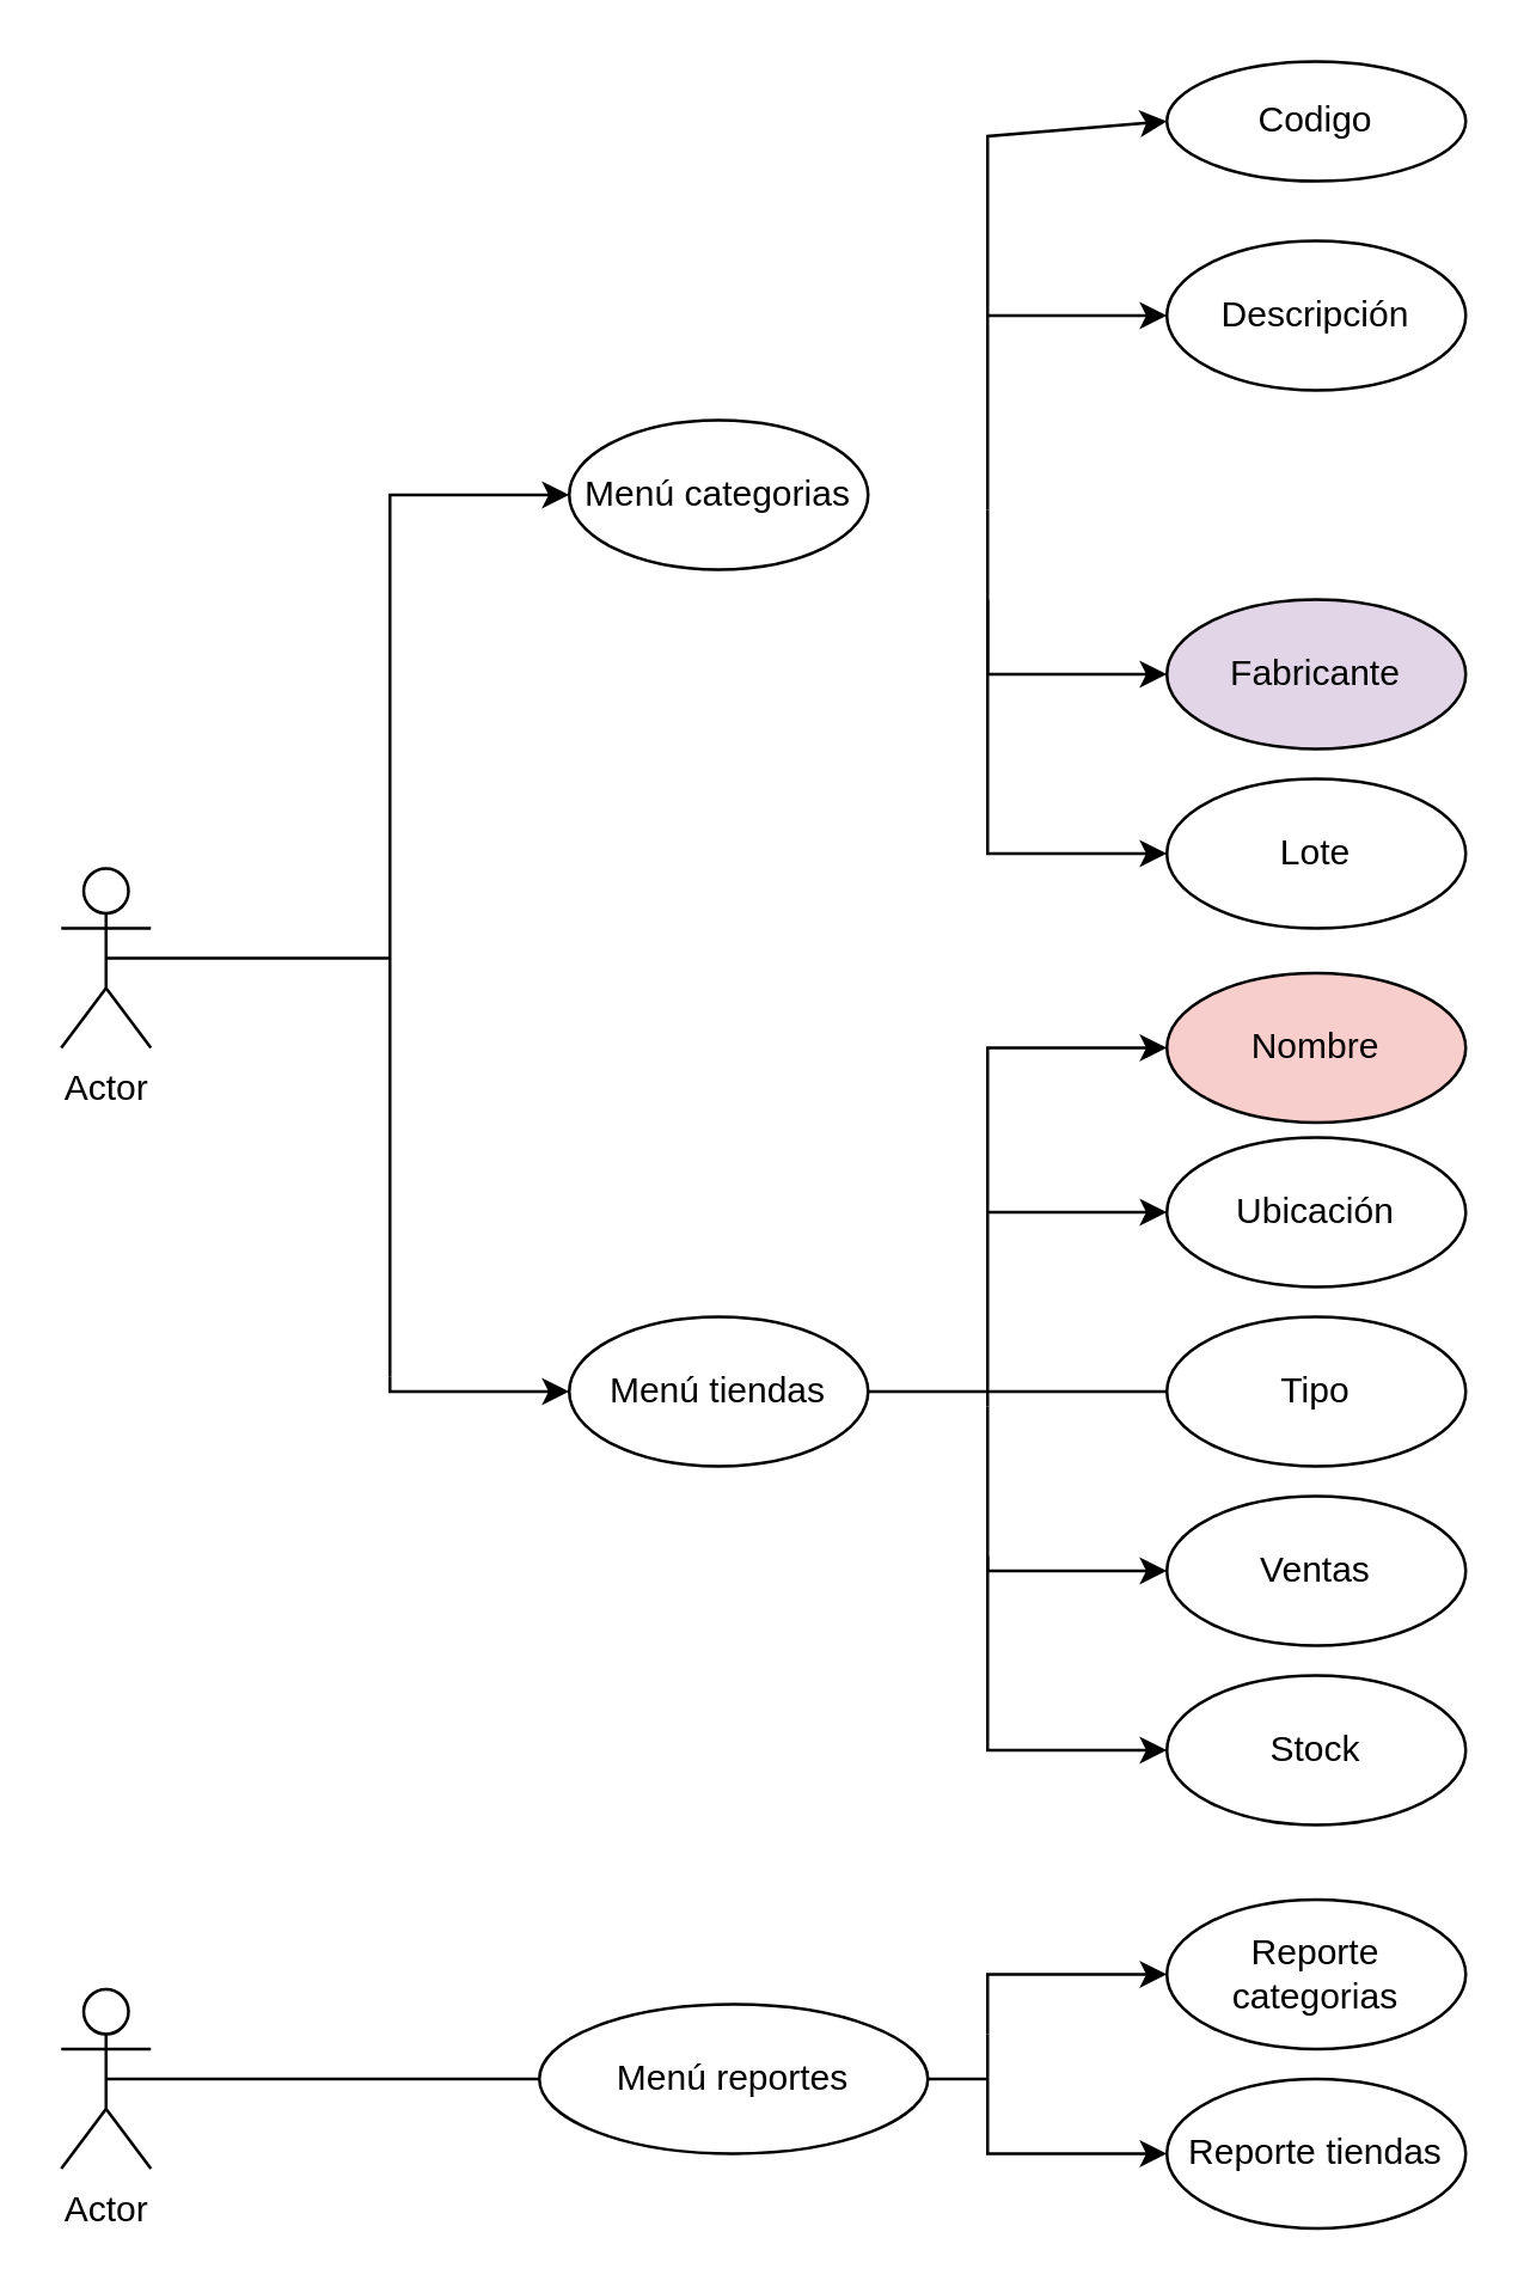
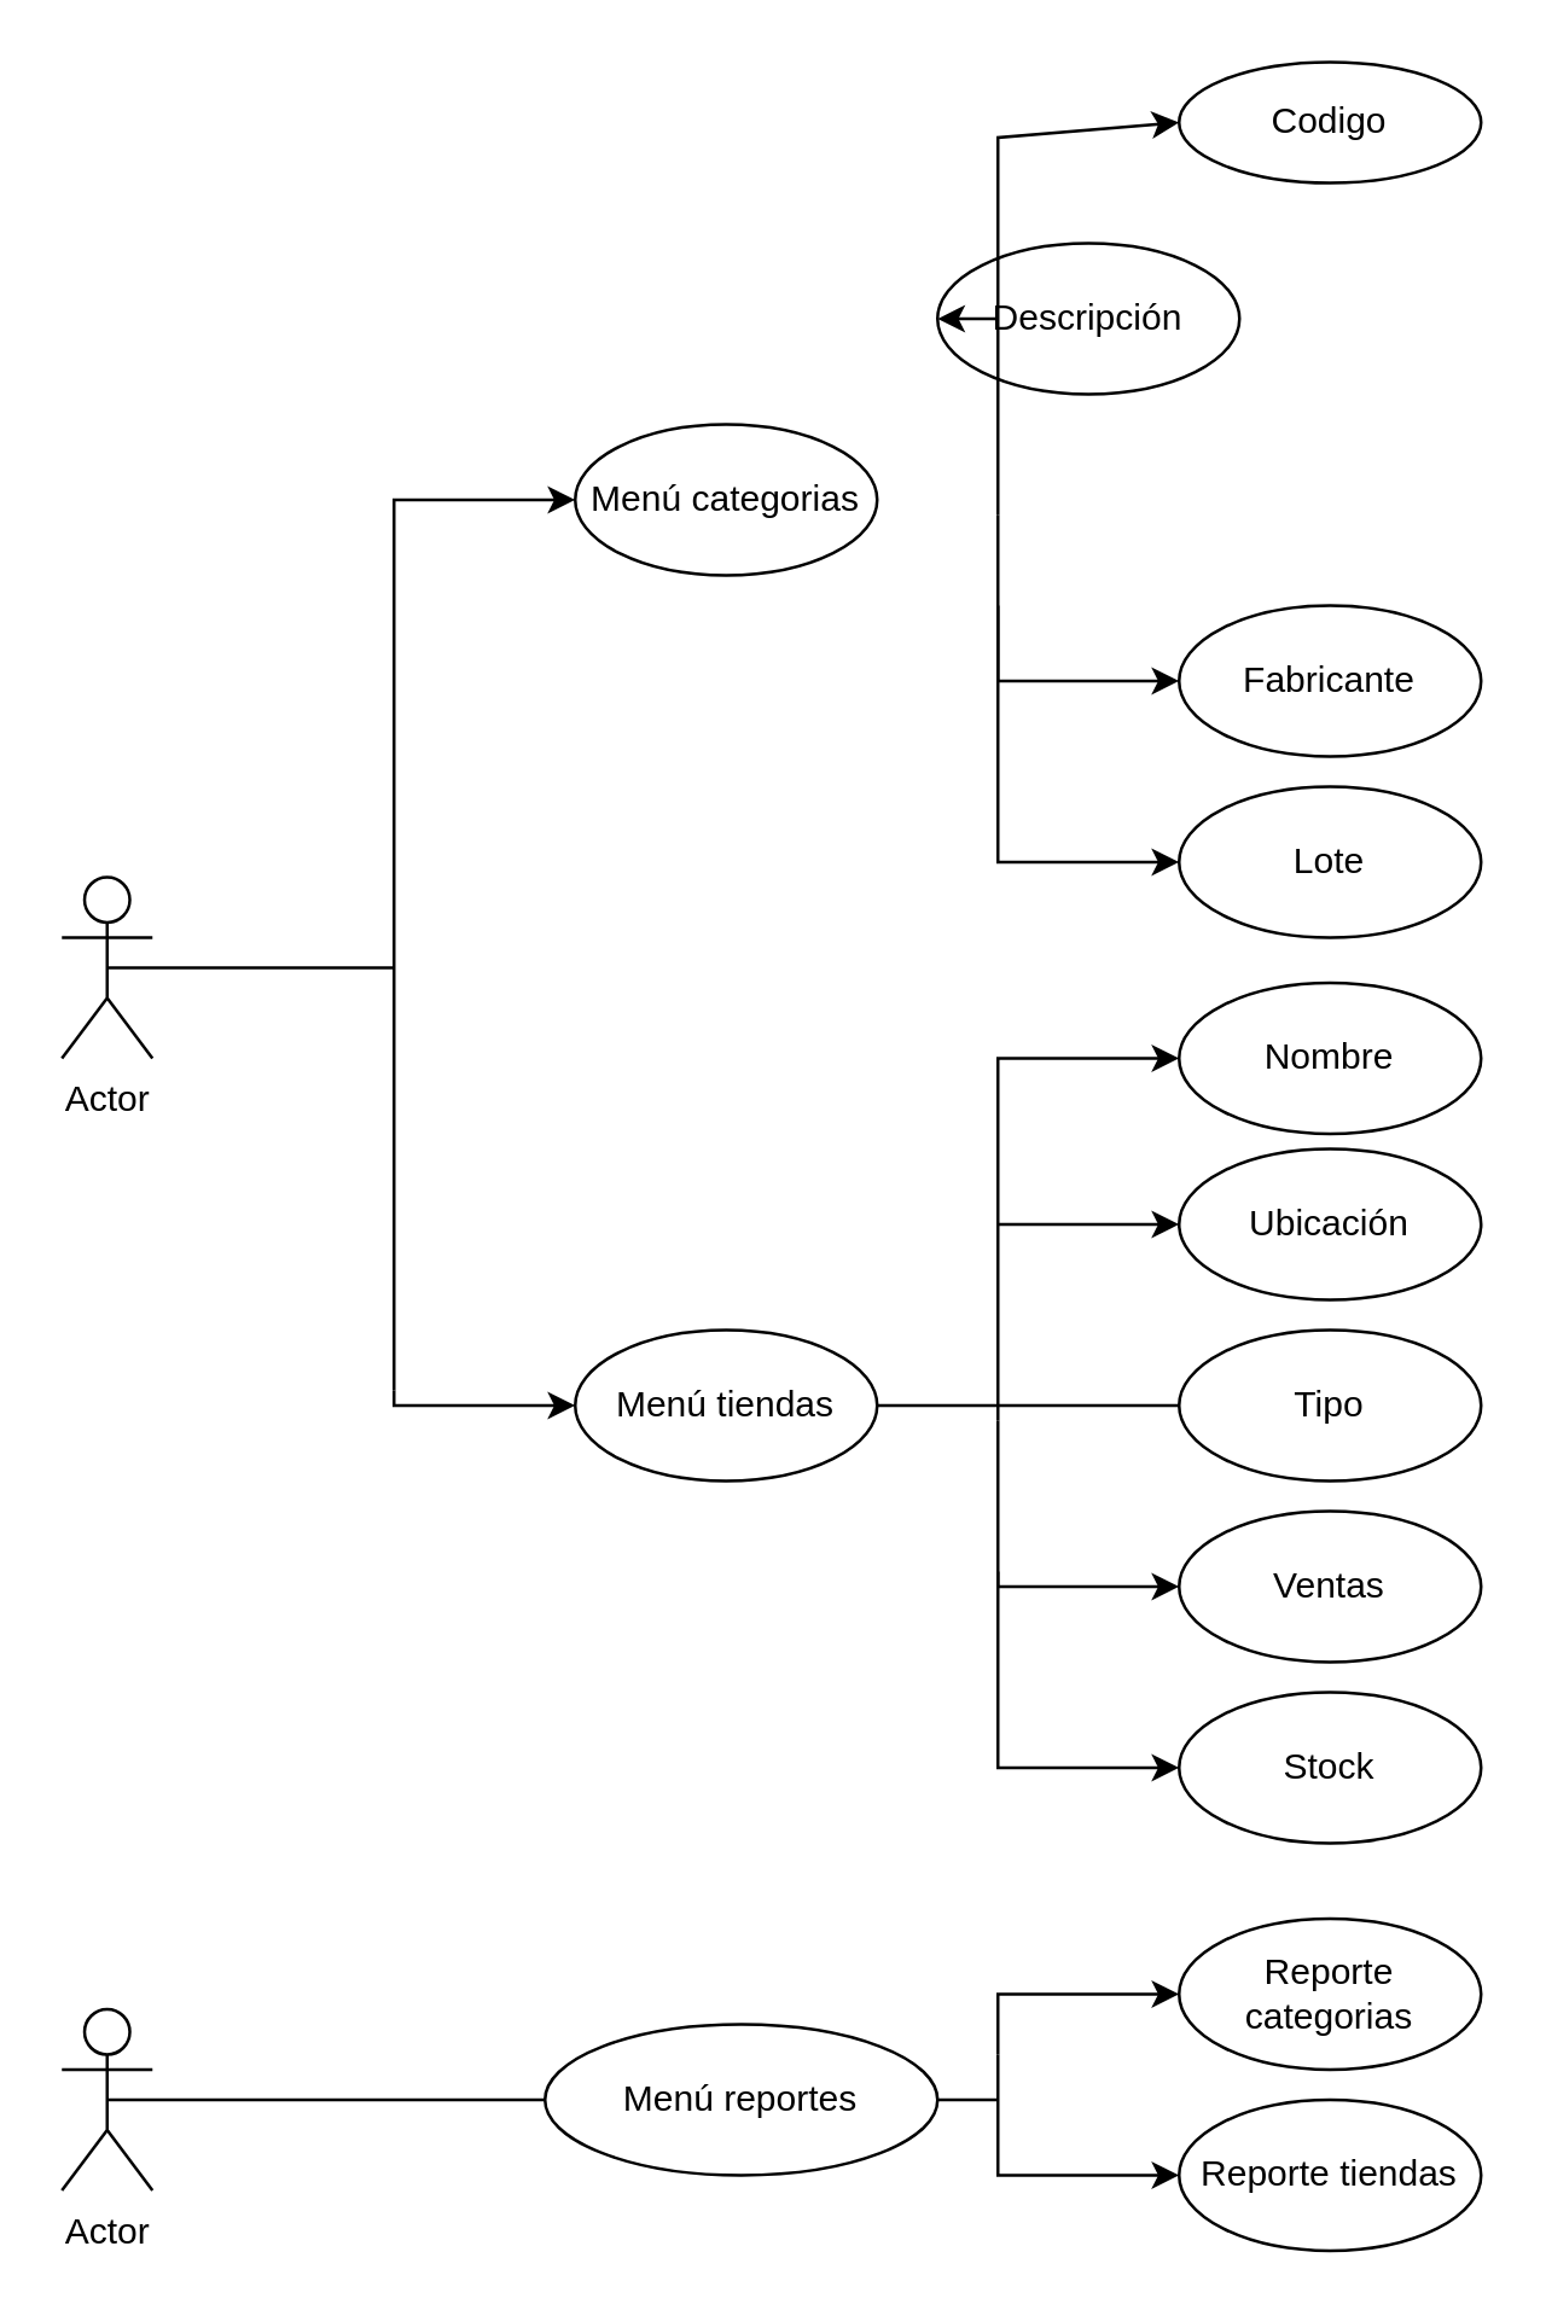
- <mxCell id="16" value="Descripción" style="ellipse;whiteSpace=wrap;html=1;" vertex="1" parent="1"><mxGeometry x="390" y="80" width="100" height="50" as="geometry" /></mxCell>
+ <mxCell id="16" value="Descripción" style="ellipse;whiteSpace=wrap;html=1;" vertex="1" parent="1"><mxGeometry x="310" y="80" width="100" height="50" as="geometry" /></mxCell>
- <mxCell id="15" value="Fabricante" style="ellipse;whiteSpace=wrap;html=1;fillColor=#e1d5e7;" vertex="1" parent="1"><mxGeometry x="390" y="200" width="100" height="50" as="geometry" /></mxCell>
+ <mxCell id="15" value="Fabricante" style="ellipse;whiteSpace=wrap;html=1;" vertex="1" parent="1"><mxGeometry x="390" y="200" width="100" height="50" as="geometry" /></mxCell>
- <mxCell id="9" value="Nombre" style="ellipse;whiteSpace=wrap;html=1;fillColor=#f8cecc;" vertex="1" parent="1"><mxGeometry x="390" y="325" width="100" height="50" as="geometry" /></mxCell>
+ <mxCell id="9" value="Nombre" style="ellipse;whiteSpace=wrap;html=1;" vertex="1" parent="1"><mxGeometry x="390" y="325" width="100" height="50" as="geometry" /></mxCell>
